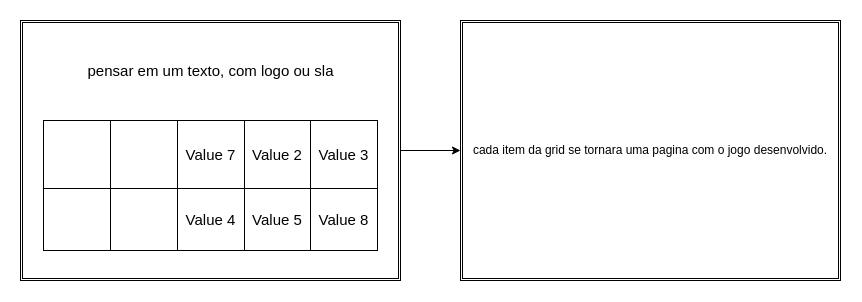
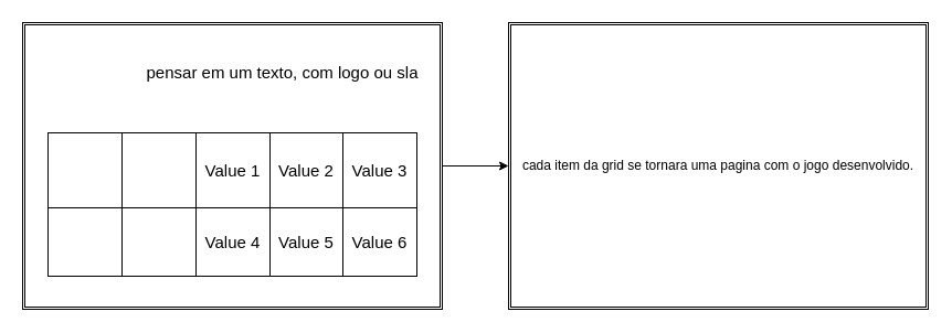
- <mxCell id="4" value="pensar em um texto, com logo ou sla" style="text;html=1;align=center;verticalAlign=middle;resizable=0;points=[];autosize=1;strokeColor=none;fillColor=none;fontSize=15;" vertex="1" parent="1"><mxGeometry x="75" y="55" width="270" height="30" as="geometry" /></mxCell>
+ <mxCell id="4" value="pensar em um texto, com logo ou sla" style="text;html=1;align=center;verticalAlign=middle;resizable=0;points=[];autosize=1;strokeColor=none;fillColor=none;fontSize=15;" vertex="1" parent="1"><mxGeometry x="120" y="50" width="270" height="30" as="geometry" /></mxCell>
- <mxCell id="10" value="Value 7" style="connectable=0;recursiveResize=0;strokeColor=inherit;fillColor=none;align=center;whiteSpace=wrap;html=1;fontSize=15;" vertex="1" parent="7"><mxGeometry x="134" width="67" height="68" as="geometry"><mxRectangle width="67" height="68" as="alternateBounds" /></mxGeometry></mxCell>
+ <mxCell id="10" value="Value 1" style="connectable=0;recursiveResize=0;strokeColor=inherit;fillColor=none;align=center;whiteSpace=wrap;html=1;fontSize=15;" vertex="1" parent="7"><mxGeometry x="134" width="67" height="68" as="geometry"><mxRectangle width="67" height="68" as="alternateBounds" /></mxGeometry></mxCell>
- <mxCell id="18" value="Value 8" style="connectable=0;recursiveResize=0;strokeColor=inherit;fillColor=none;align=center;whiteSpace=wrap;html=1;fontSize=15;" vertex="1" parent="13"><mxGeometry x="267" width="67" height="62" as="geometry"><mxRectangle width="67" height="62" as="alternateBounds" /></mxGeometry></mxCell>
+ <mxCell id="18" value="Value 6" style="connectable=0;recursiveResize=0;strokeColor=inherit;fillColor=none;align=center;whiteSpace=wrap;html=1;fontSize=15;" vertex="1" parent="13"><mxGeometry x="267" width="67" height="62" as="geometry"><mxRectangle width="67" height="62" as="alternateBounds" /></mxGeometry></mxCell>
